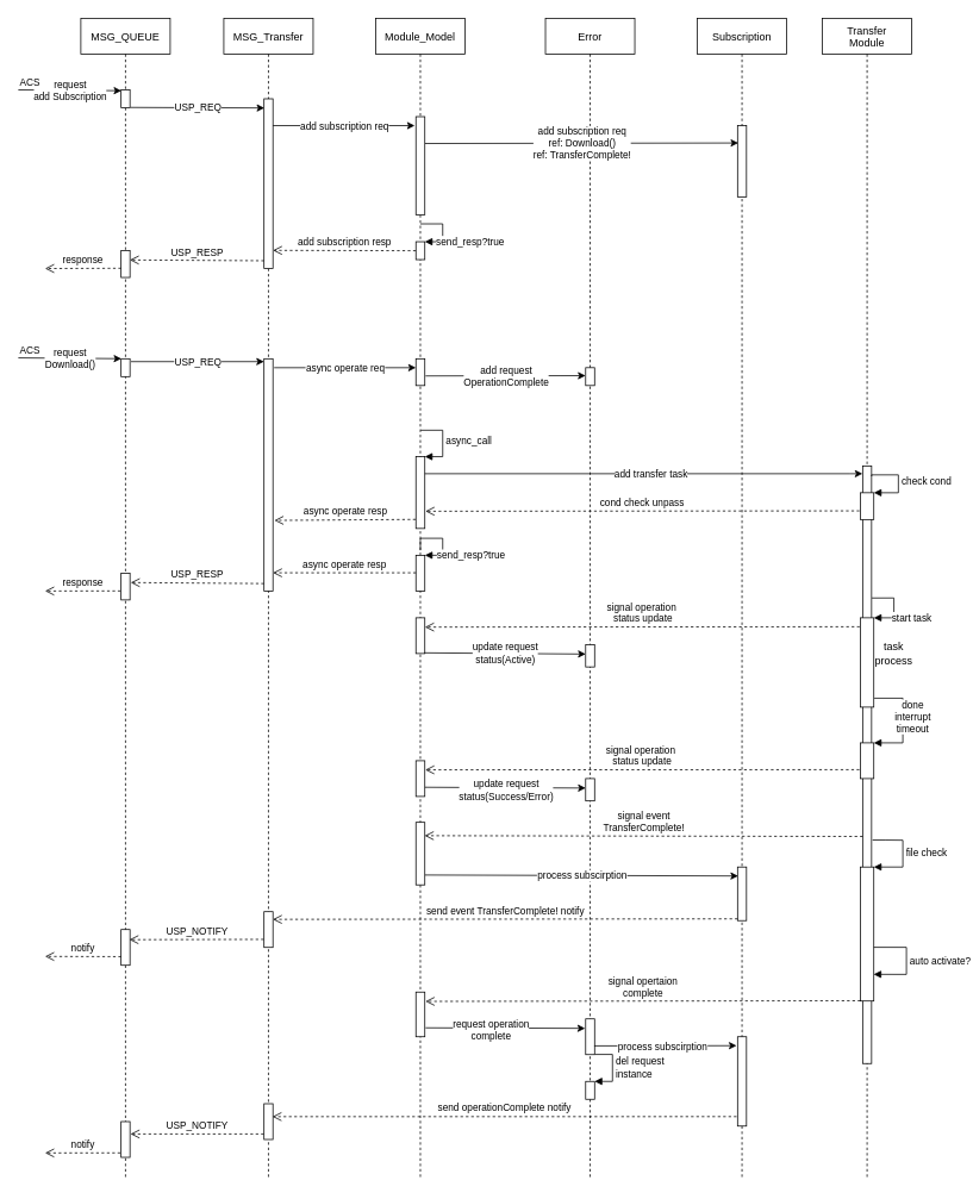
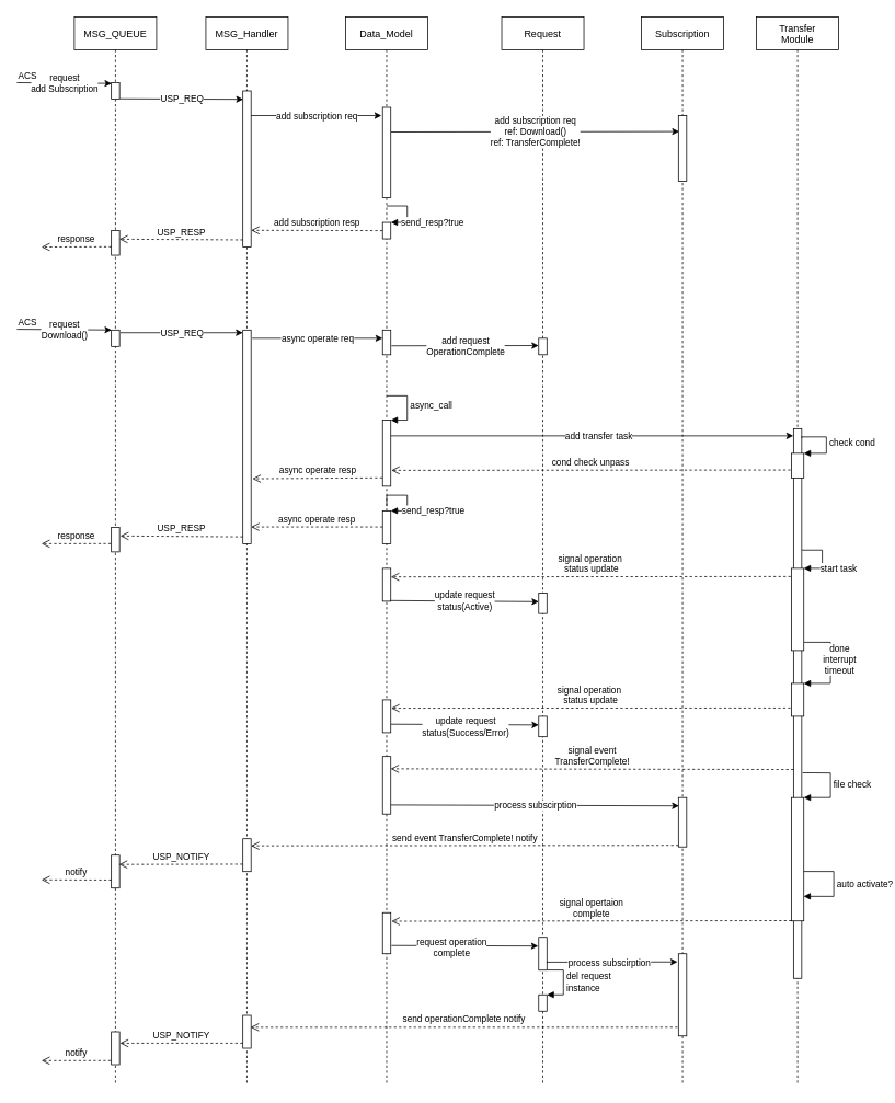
- <mxCell id="27" value="MSG_Transfer" style="shape=umlLifeline;perimeter=lifelinePerimeter;container=1;collapsible=0;recursiveResize=0;rounded=0;shadow=0;strokeWidth=1;" parent="1" vertex="1"><mxGeometry x="250" y="20" width="100" height="1300" as="geometry" /></mxCell>
+ <mxCell id="27" value="MSG_Handler" style="shape=umlLifeline;perimeter=lifelinePerimeter;container=1;collapsible=0;recursiveResize=0;rounded=0;shadow=0;strokeWidth=1;" parent="1" vertex="1"><mxGeometry x="250" y="20" width="100" height="1300" as="geometry" /></mxCell>
- <mxCell id="10" value="Module_Model" style="shape=umlLifeline;perimeter=lifelinePerimeter;container=1;collapsible=0;recursiveResize=0;rounded=0;shadow=0;strokeWidth=1;" parent="1" vertex="1"><mxGeometry x="420" y="20" width="100" height="1300" as="geometry" /></mxCell>
+ <mxCell id="10" value="Data_Model" style="shape=umlLifeline;perimeter=lifelinePerimeter;container=1;collapsible=0;recursiveResize=0;rounded=0;shadow=0;strokeWidth=1;" parent="1" vertex="1"><mxGeometry x="420" y="20" width="100" height="1300" as="geometry" /></mxCell>
- <mxCell id="39" value="Error" style="shape=umlLifeline;perimeter=lifelinePerimeter;container=1;collapsible=0;recursiveResize=0;rounded=0;shadow=0;strokeWidth=1;" parent="1" vertex="1"><mxGeometry x="610" y="20" width="100" height="1300" as="geometry" /></mxCell>
+ <mxCell id="39" value="Request" style="shape=umlLifeline;perimeter=lifelinePerimeter;container=1;collapsible=0;recursiveResize=0;rounded=0;shadow=0;strokeWidth=1;" parent="1" vertex="1"><mxGeometry x="610" y="20" width="100" height="1300" as="geometry" /></mxCell>
- <mxCell id="69" value="task process" style="text;html=1;strokeColor=none;fillColor=none;align=center;verticalAlign=middle;whiteSpace=wrap;rounded=0;" parent="1" vertex="1"><mxGeometry x="980" y="721" width="40" height="20" as="geometry" /></mxCell>
